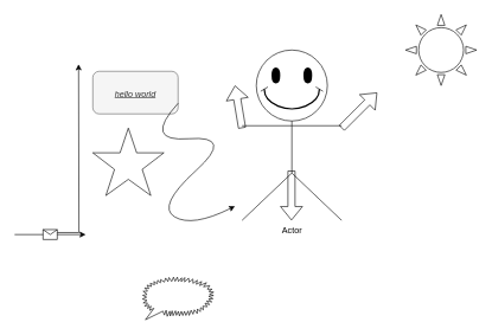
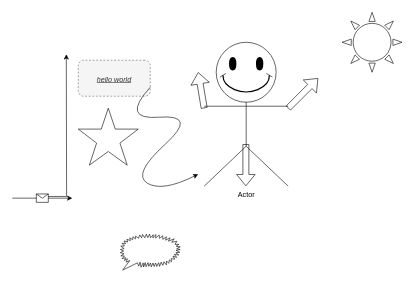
- <mxCell id="2" value="&lt;h2 style=&quot;&quot;&gt;&lt;u style=&quot;background-color: initial; font-size: 12px; font-weight: normal;&quot;&gt;&lt;i&gt;hello world&lt;/i&gt;&lt;/u&gt;&lt;br&gt;&lt;/h2&gt;" style="rounded=1;whiteSpace=wrap;html=1;fillColor=#f5f5f5;strokeColor=#666666;fontColor=#333333;direction=east;flipH=1;flipV=0;container=0;align=center;" vertex="1" parent="1"><mxGeometry x="130" y="100" width="120" height="60" as="geometry" /></mxCell>
+ <mxCell id="2" value="&lt;h2 style=&quot;&quot;&gt;&lt;u style=&quot;background-color: initial; font-size: 12px; font-weight: normal;&quot;&gt;&lt;i&gt;hello world&lt;/i&gt;&lt;/u&gt;&lt;br&gt;&lt;/h2&gt;" style="rounded=1;whiteSpace=wrap;html=1;fillColor=#f5f5f5;strokeColor=#666666;fontColor=#333333;direction=east;flipH=1;flipV=0;container=0;align=center;dashed=1;" vertex="1" parent="1"><mxGeometry x="130" y="100" width="120" height="60" as="geometry" /></mxCell>
